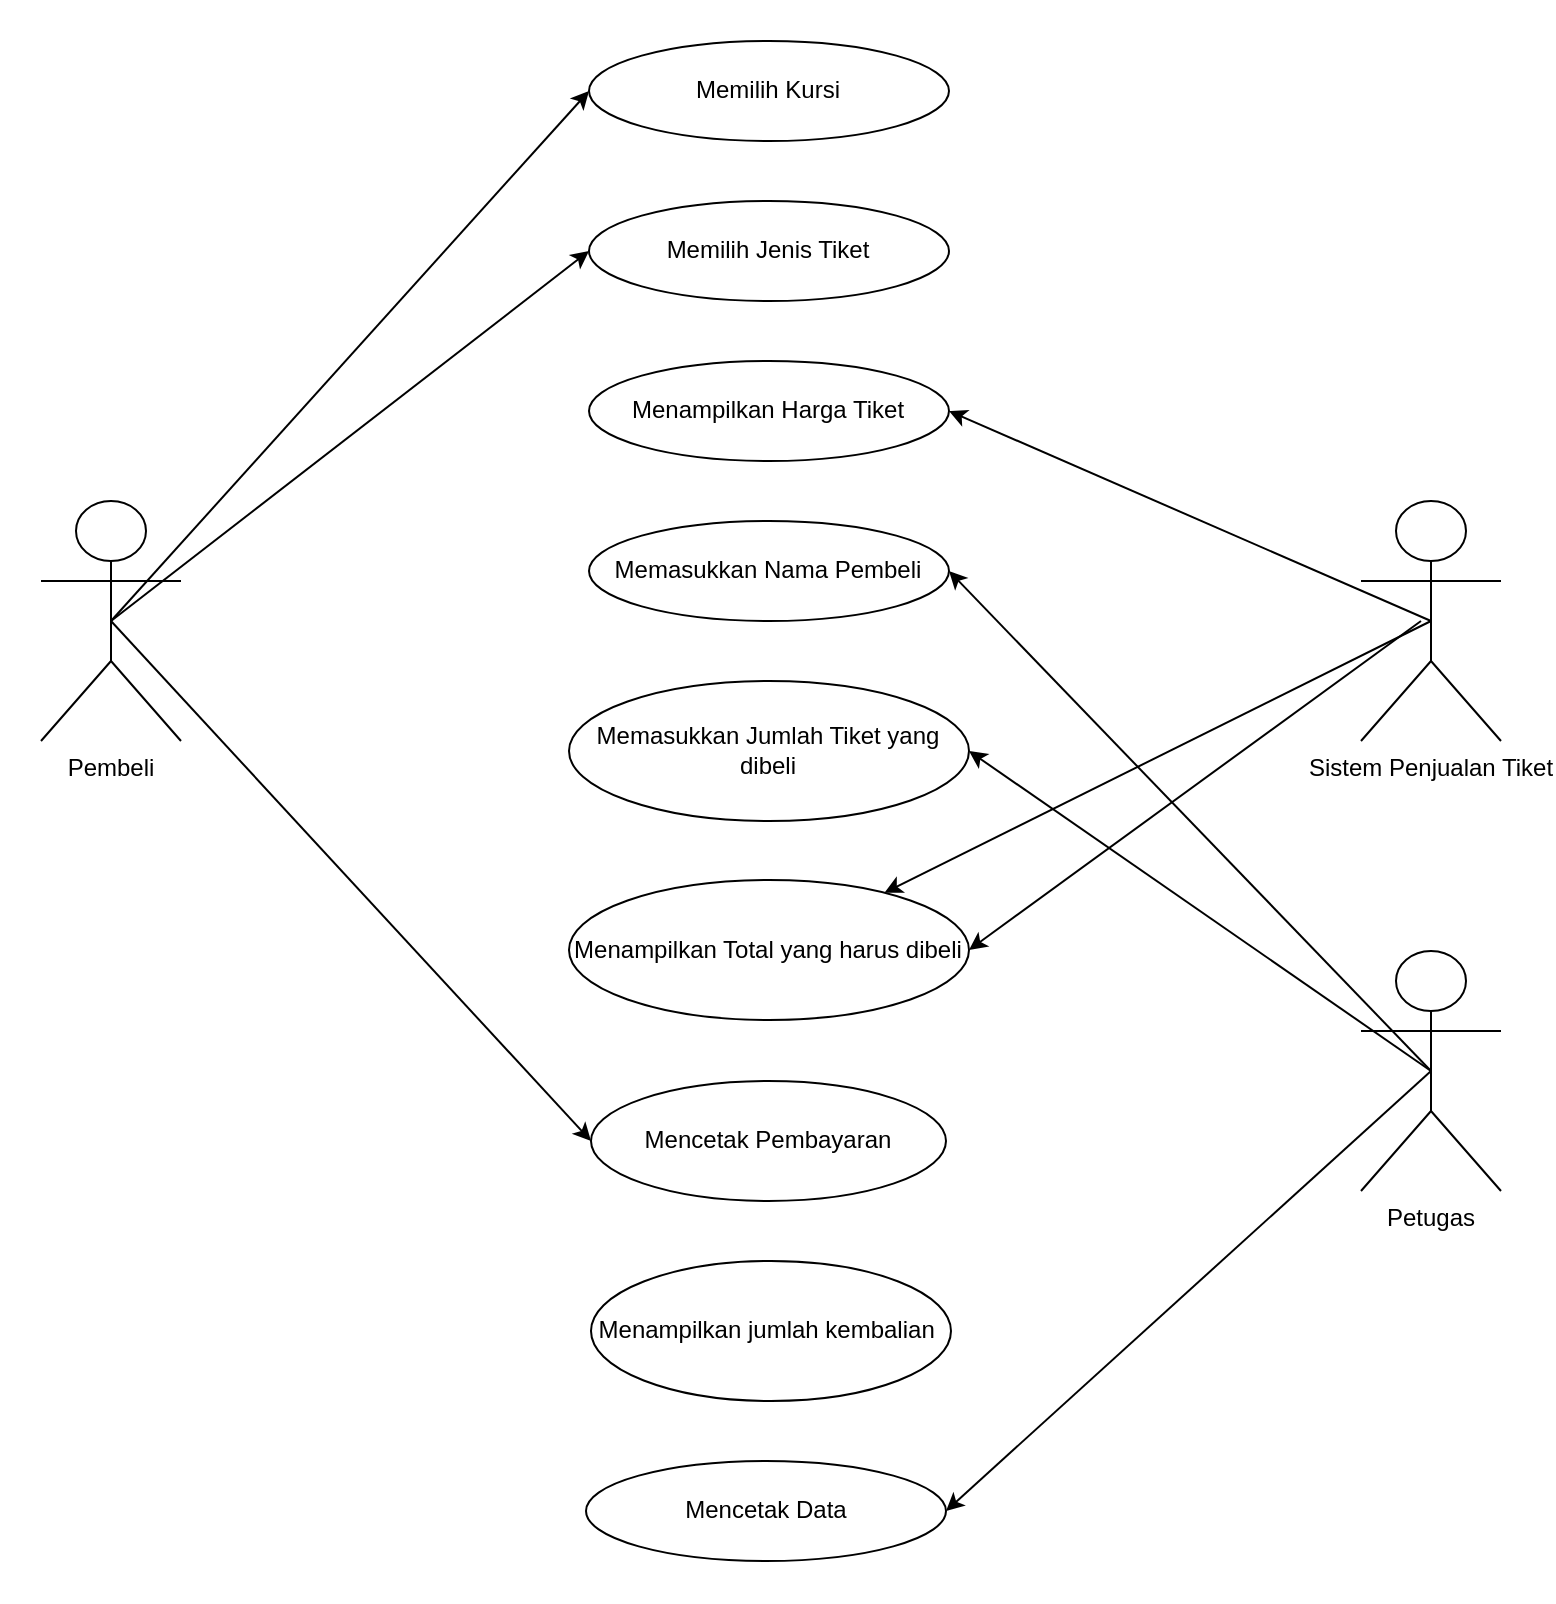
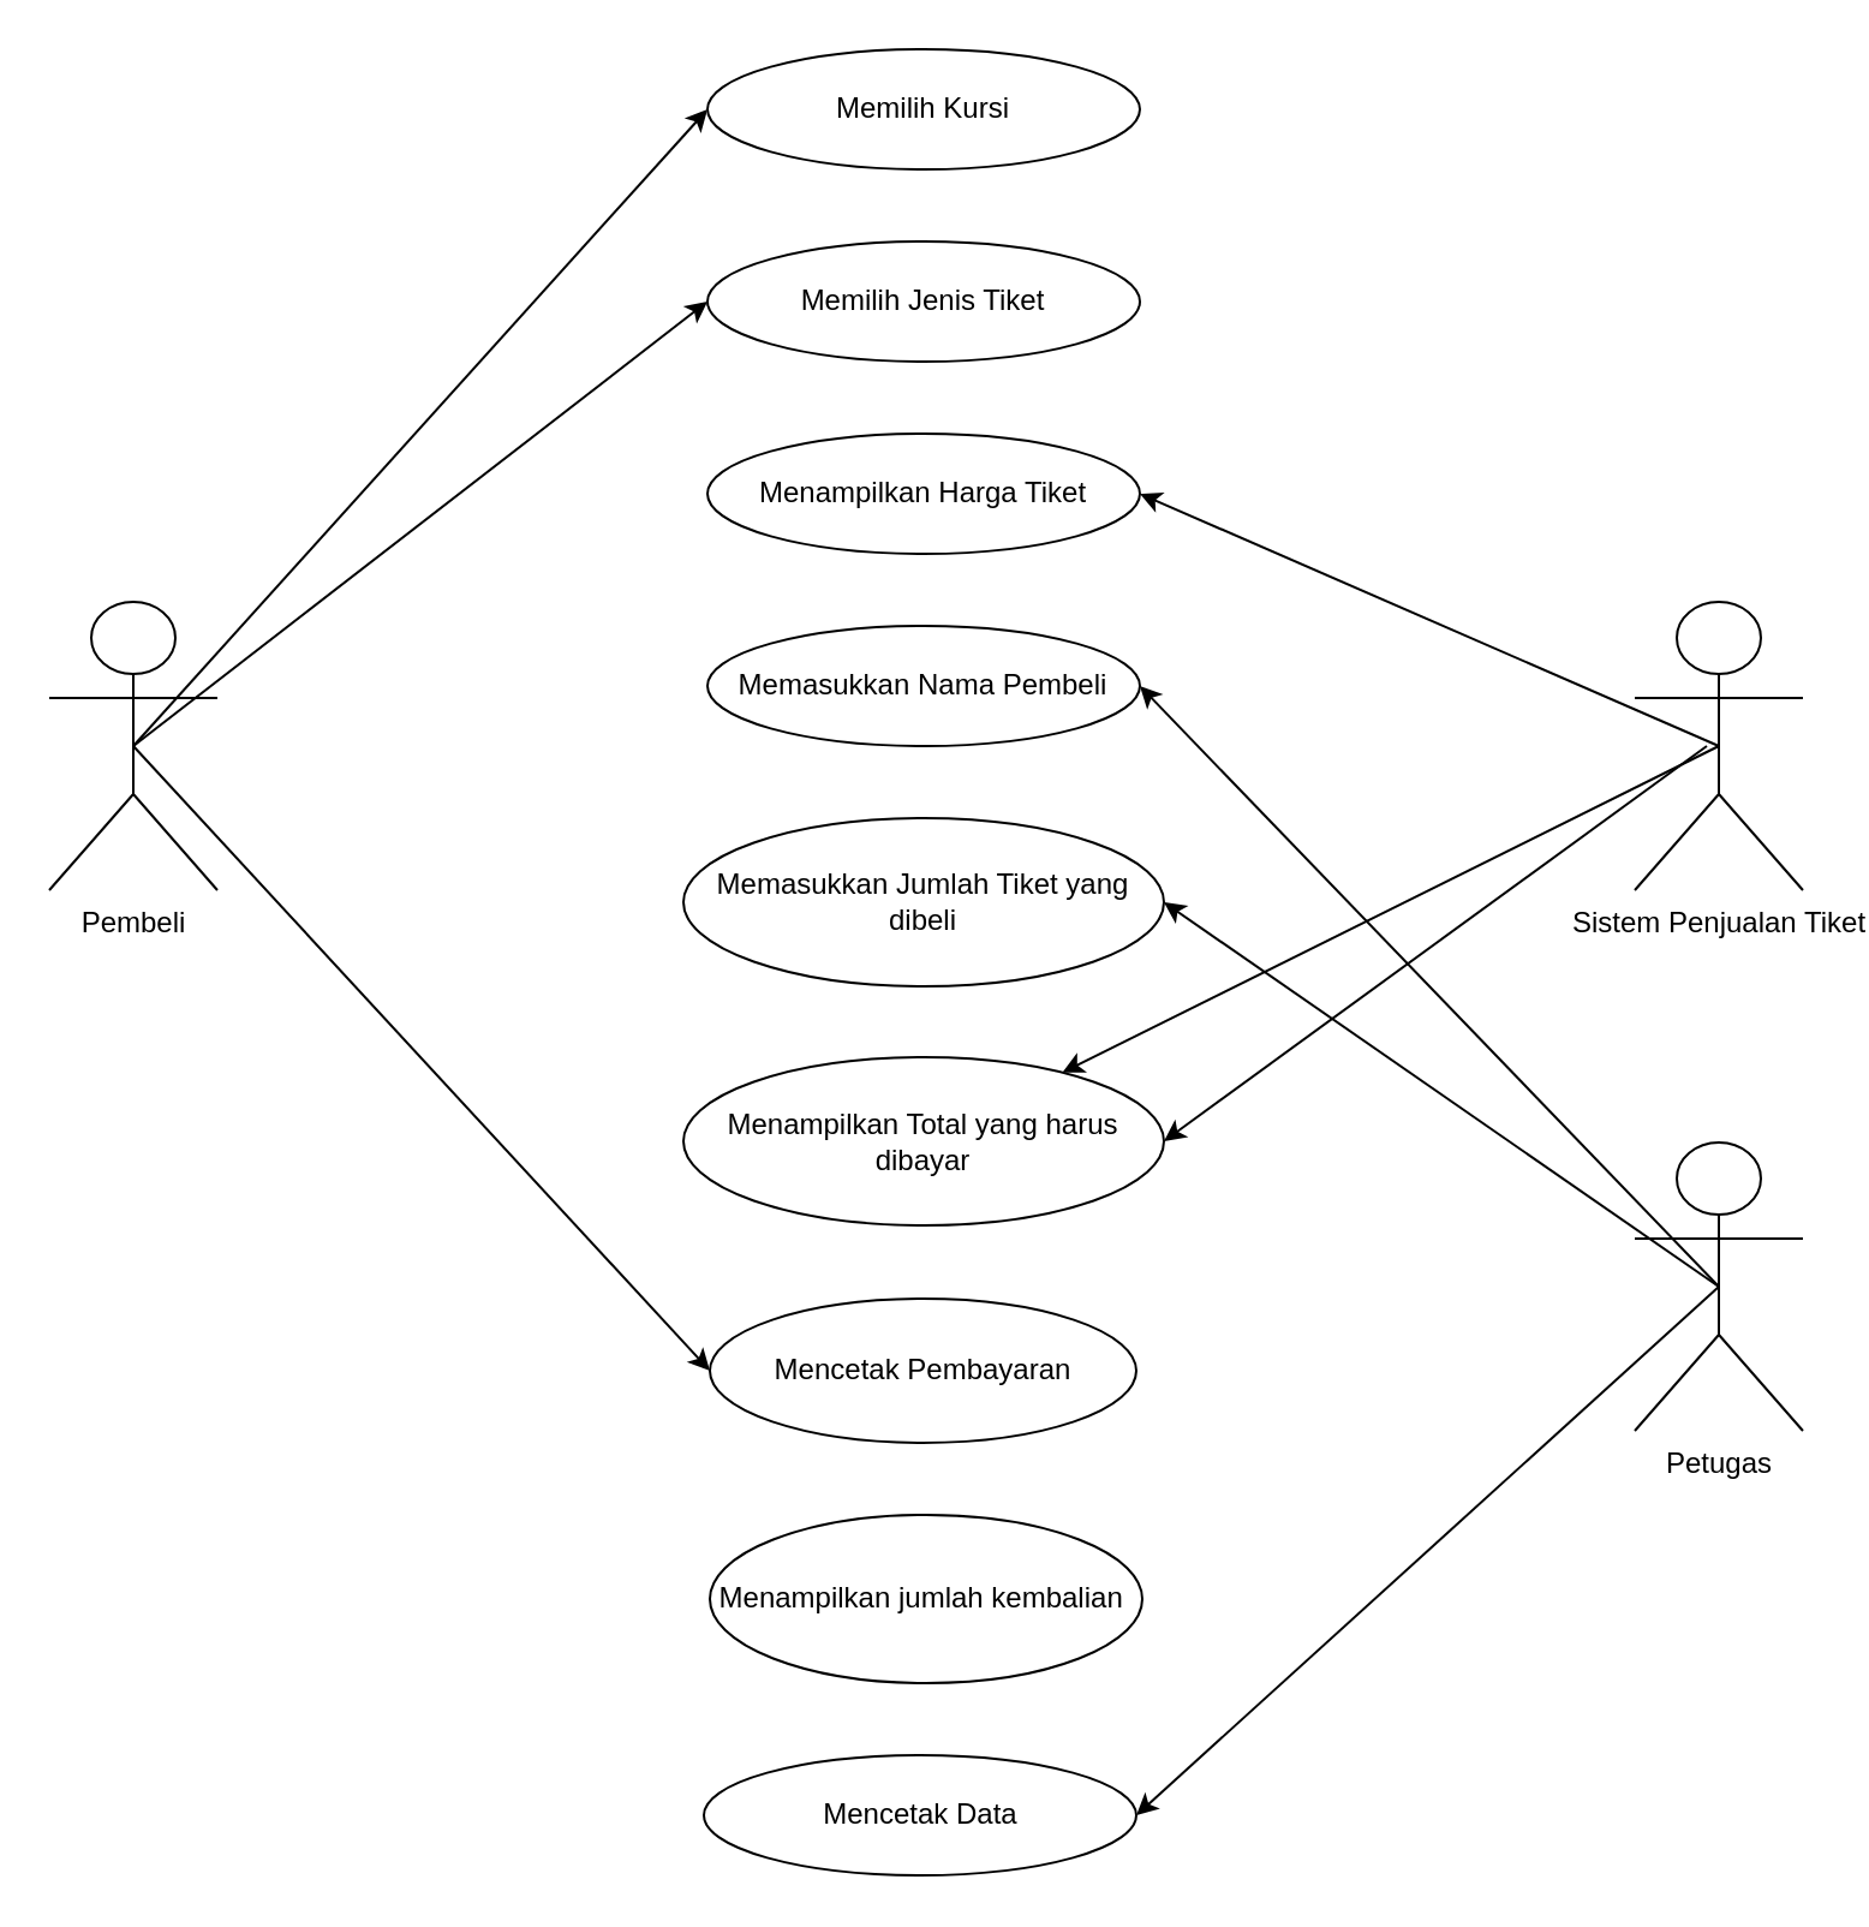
- <mxCell id="9" value="Menampilkan Total yang harus dibeli" style="ellipse;whiteSpace=wrap;html=1;" vertex="1" parent="1"><mxGeometry x="284" y="439.5" width="200" height="70" as="geometry" /></mxCell>
+ <mxCell id="9" value="Menampilkan Total yang harus dibayar" style="ellipse;whiteSpace=wrap;html=1;" vertex="1" parent="1"><mxGeometry x="284" y="439.5" width="200" height="70" as="geometry" /></mxCell>
